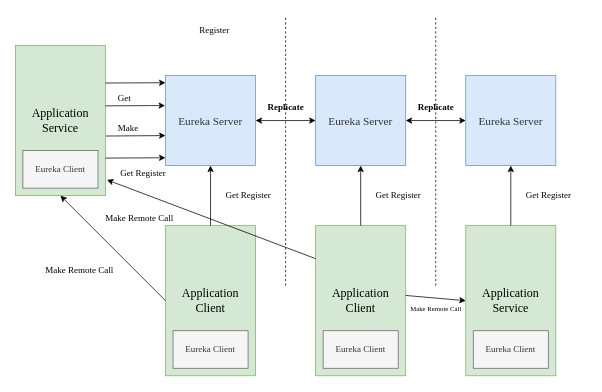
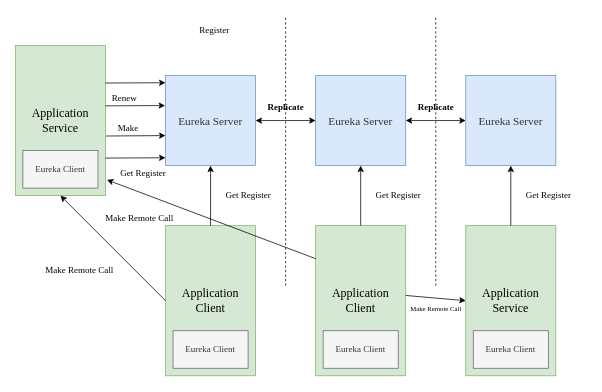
- <mxCell id="30" value="&lt;font face=&quot;Fira Mono for Powerline&quot;&gt;Get&lt;/font&gt;" style="text;html=1;align=center;verticalAlign=middle;resizable=0;points=[];autosize=1;" vertex="1" parent="1"><mxGeometry x="140" y="120" width="50" height="20" as="geometry" /></mxCell>
+ <mxCell id="30" value="&lt;font face=&quot;Fira Mono for Powerline&quot;&gt;Renew&lt;/font&gt;" style="text;html=1;align=center;verticalAlign=middle;resizable=0;points=[];autosize=1;" vertex="1" parent="1"><mxGeometry x="140" y="120" width="50" height="20" as="geometry" /></mxCell>
